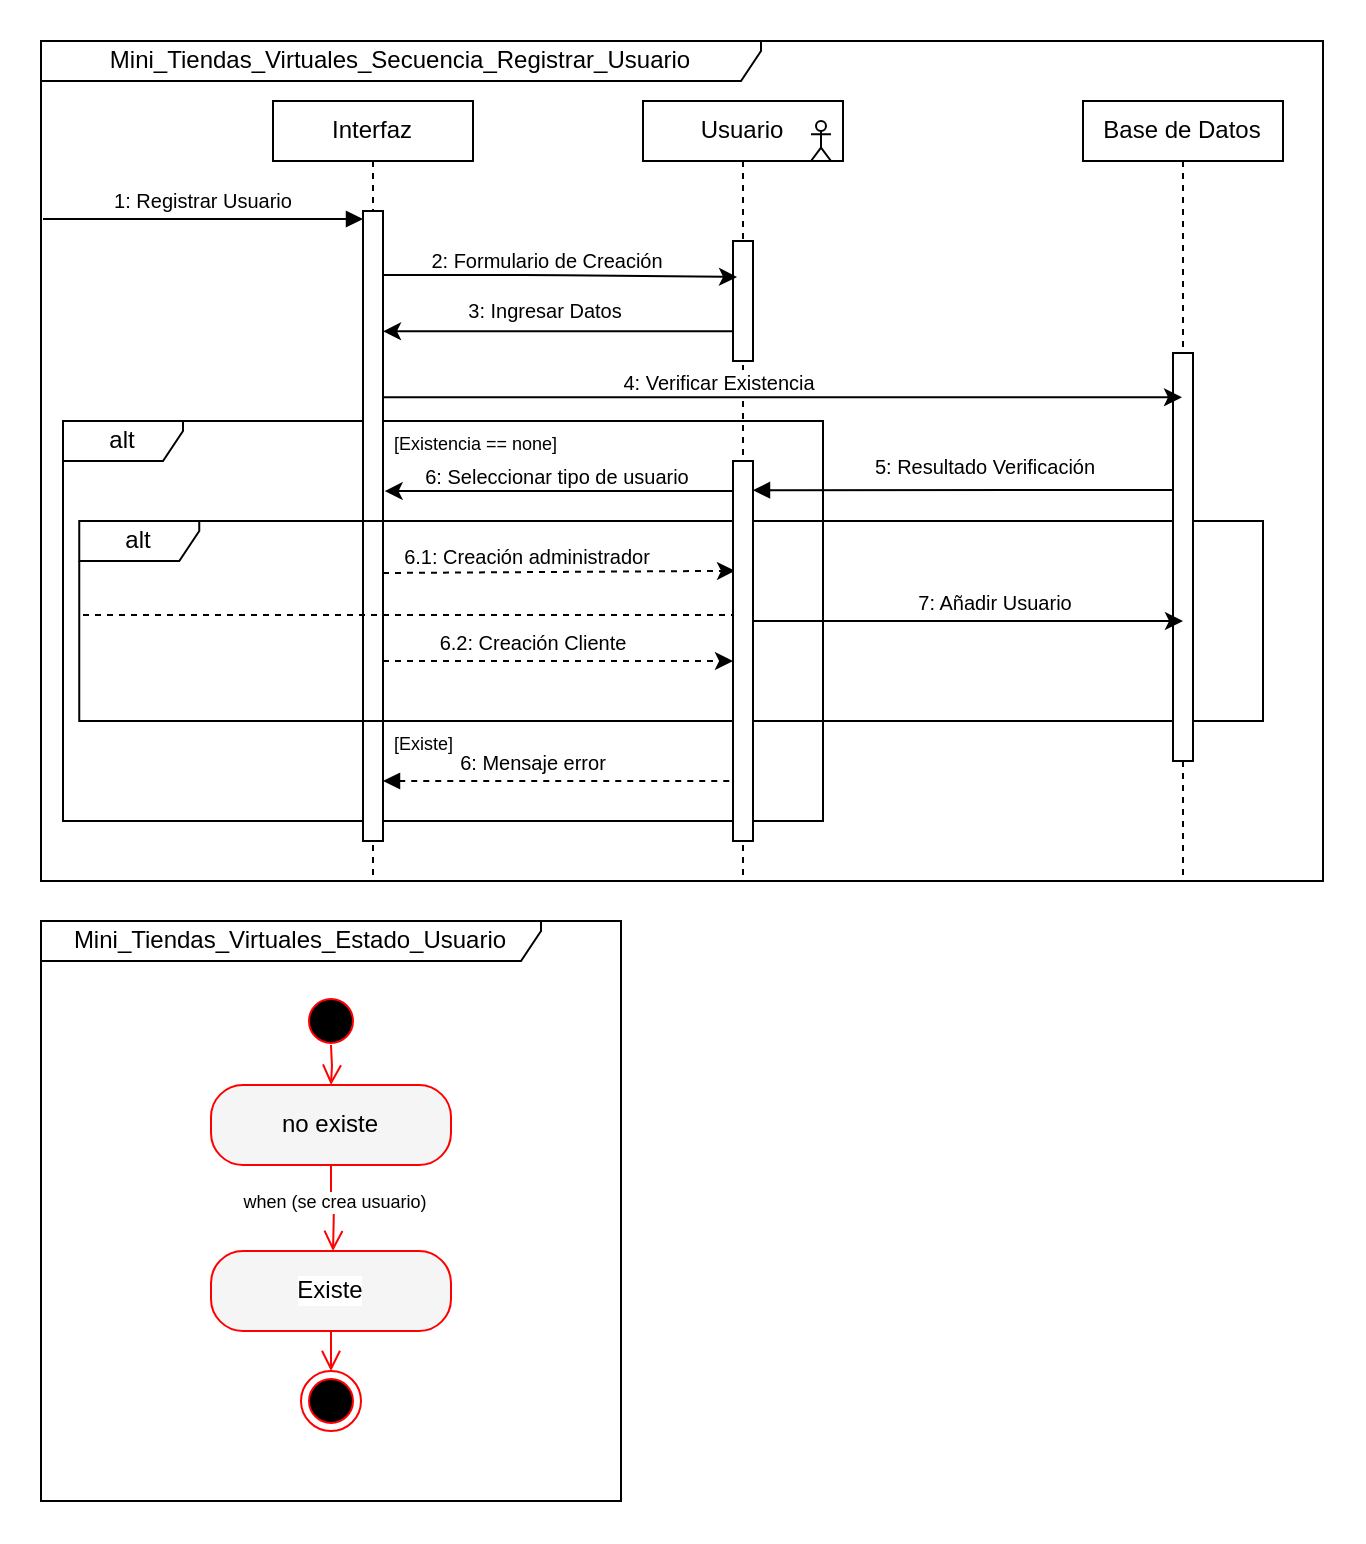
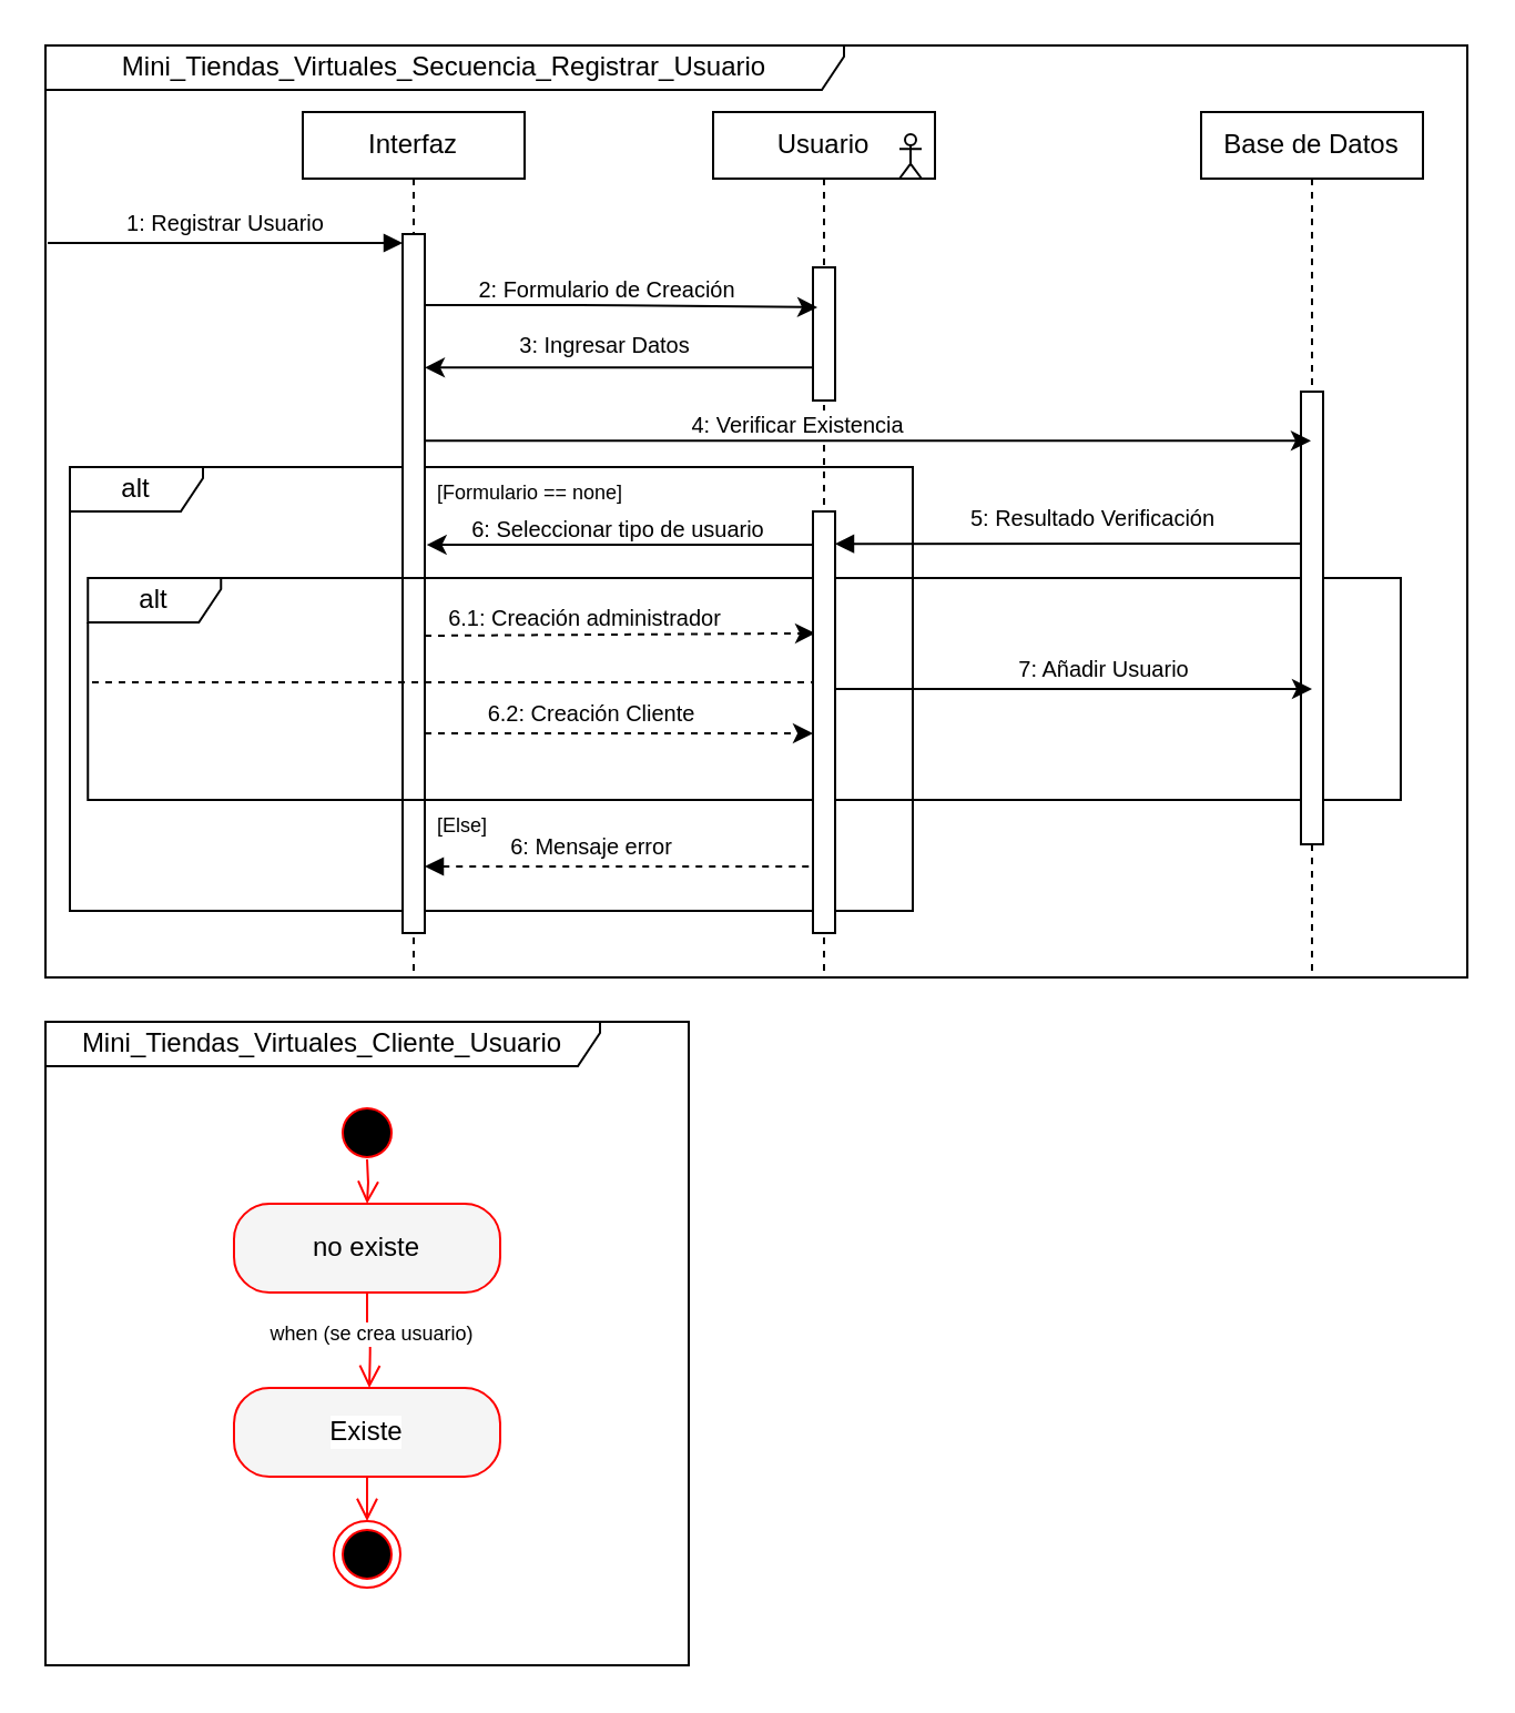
- <mxCell id="10" value="[Existencia == none]" style="text;strokeColor=none;fillColor=none;align=left;verticalAlign=top;spacingLeft=4;spacingRight=4;overflow=hidden;rotatable=0;points=[[0,0.5],[1,0.5]];portConstraint=eastwest;fontSize=9;" parent="1" vertex="1"><mxGeometry x="191" y="210" width="172.5" height="26" as="geometry" /></mxCell>
+ <mxCell id="10" value="[Formulario == none]" style="text;strokeColor=none;fillColor=none;align=left;verticalAlign=top;spacingLeft=4;spacingRight=4;overflow=hidden;rotatable=0;points=[[0,0.5],[1,0.5]];portConstraint=eastwest;fontSize=9;" parent="1" vertex="1"><mxGeometry x="191" y="210" width="172.5" height="26" as="geometry" /></mxCell>
- <mxCell id="23" value="[Existe]" style="text;strokeColor=none;fillColor=none;align=left;verticalAlign=top;spacingLeft=4;spacingRight=4;overflow=hidden;rotatable=0;points=[[0,0.5],[1,0.5]];portConstraint=eastwest;fontSize=9;" parent="1" vertex="1"><mxGeometry x="191" y="360" width="172.5" height="26" as="geometry" /></mxCell>
+ <mxCell id="23" value="[Else]" style="text;strokeColor=none;fillColor=none;align=left;verticalAlign=top;spacingLeft=4;spacingRight=4;overflow=hidden;rotatable=0;points=[[0,0.5],[1,0.5]];portConstraint=eastwest;fontSize=9;" parent="1" vertex="1"><mxGeometry x="191" y="360" width="172.5" height="26" as="geometry" /></mxCell>
- <mxCell id="26" value="&lt;span style=&quot;font-size: 12px&quot;&gt;Mini_Tiendas_Virtuales_Estado_Usuario&lt;br&gt;&lt;/span&gt;" style="shape=umlFrame;whiteSpace=wrap;html=1;fontSize=9;width=250;height=20;" vertex="1" parent="1"><mxGeometry x="20" y="460" width="290" height="290" as="geometry" /></mxCell>
+ <mxCell id="26" value="&lt;span style=&quot;font-size: 12px&quot;&gt;Mini_Tiendas_Virtuales_Cliente_Usuario&lt;br&gt;&lt;/span&gt;" style="shape=umlFrame;whiteSpace=wrap;html=1;fontSize=9;width=250;height=20;" vertex="1" parent="1"><mxGeometry x="20" y="460" width="290" height="290" as="geometry" /></mxCell>
